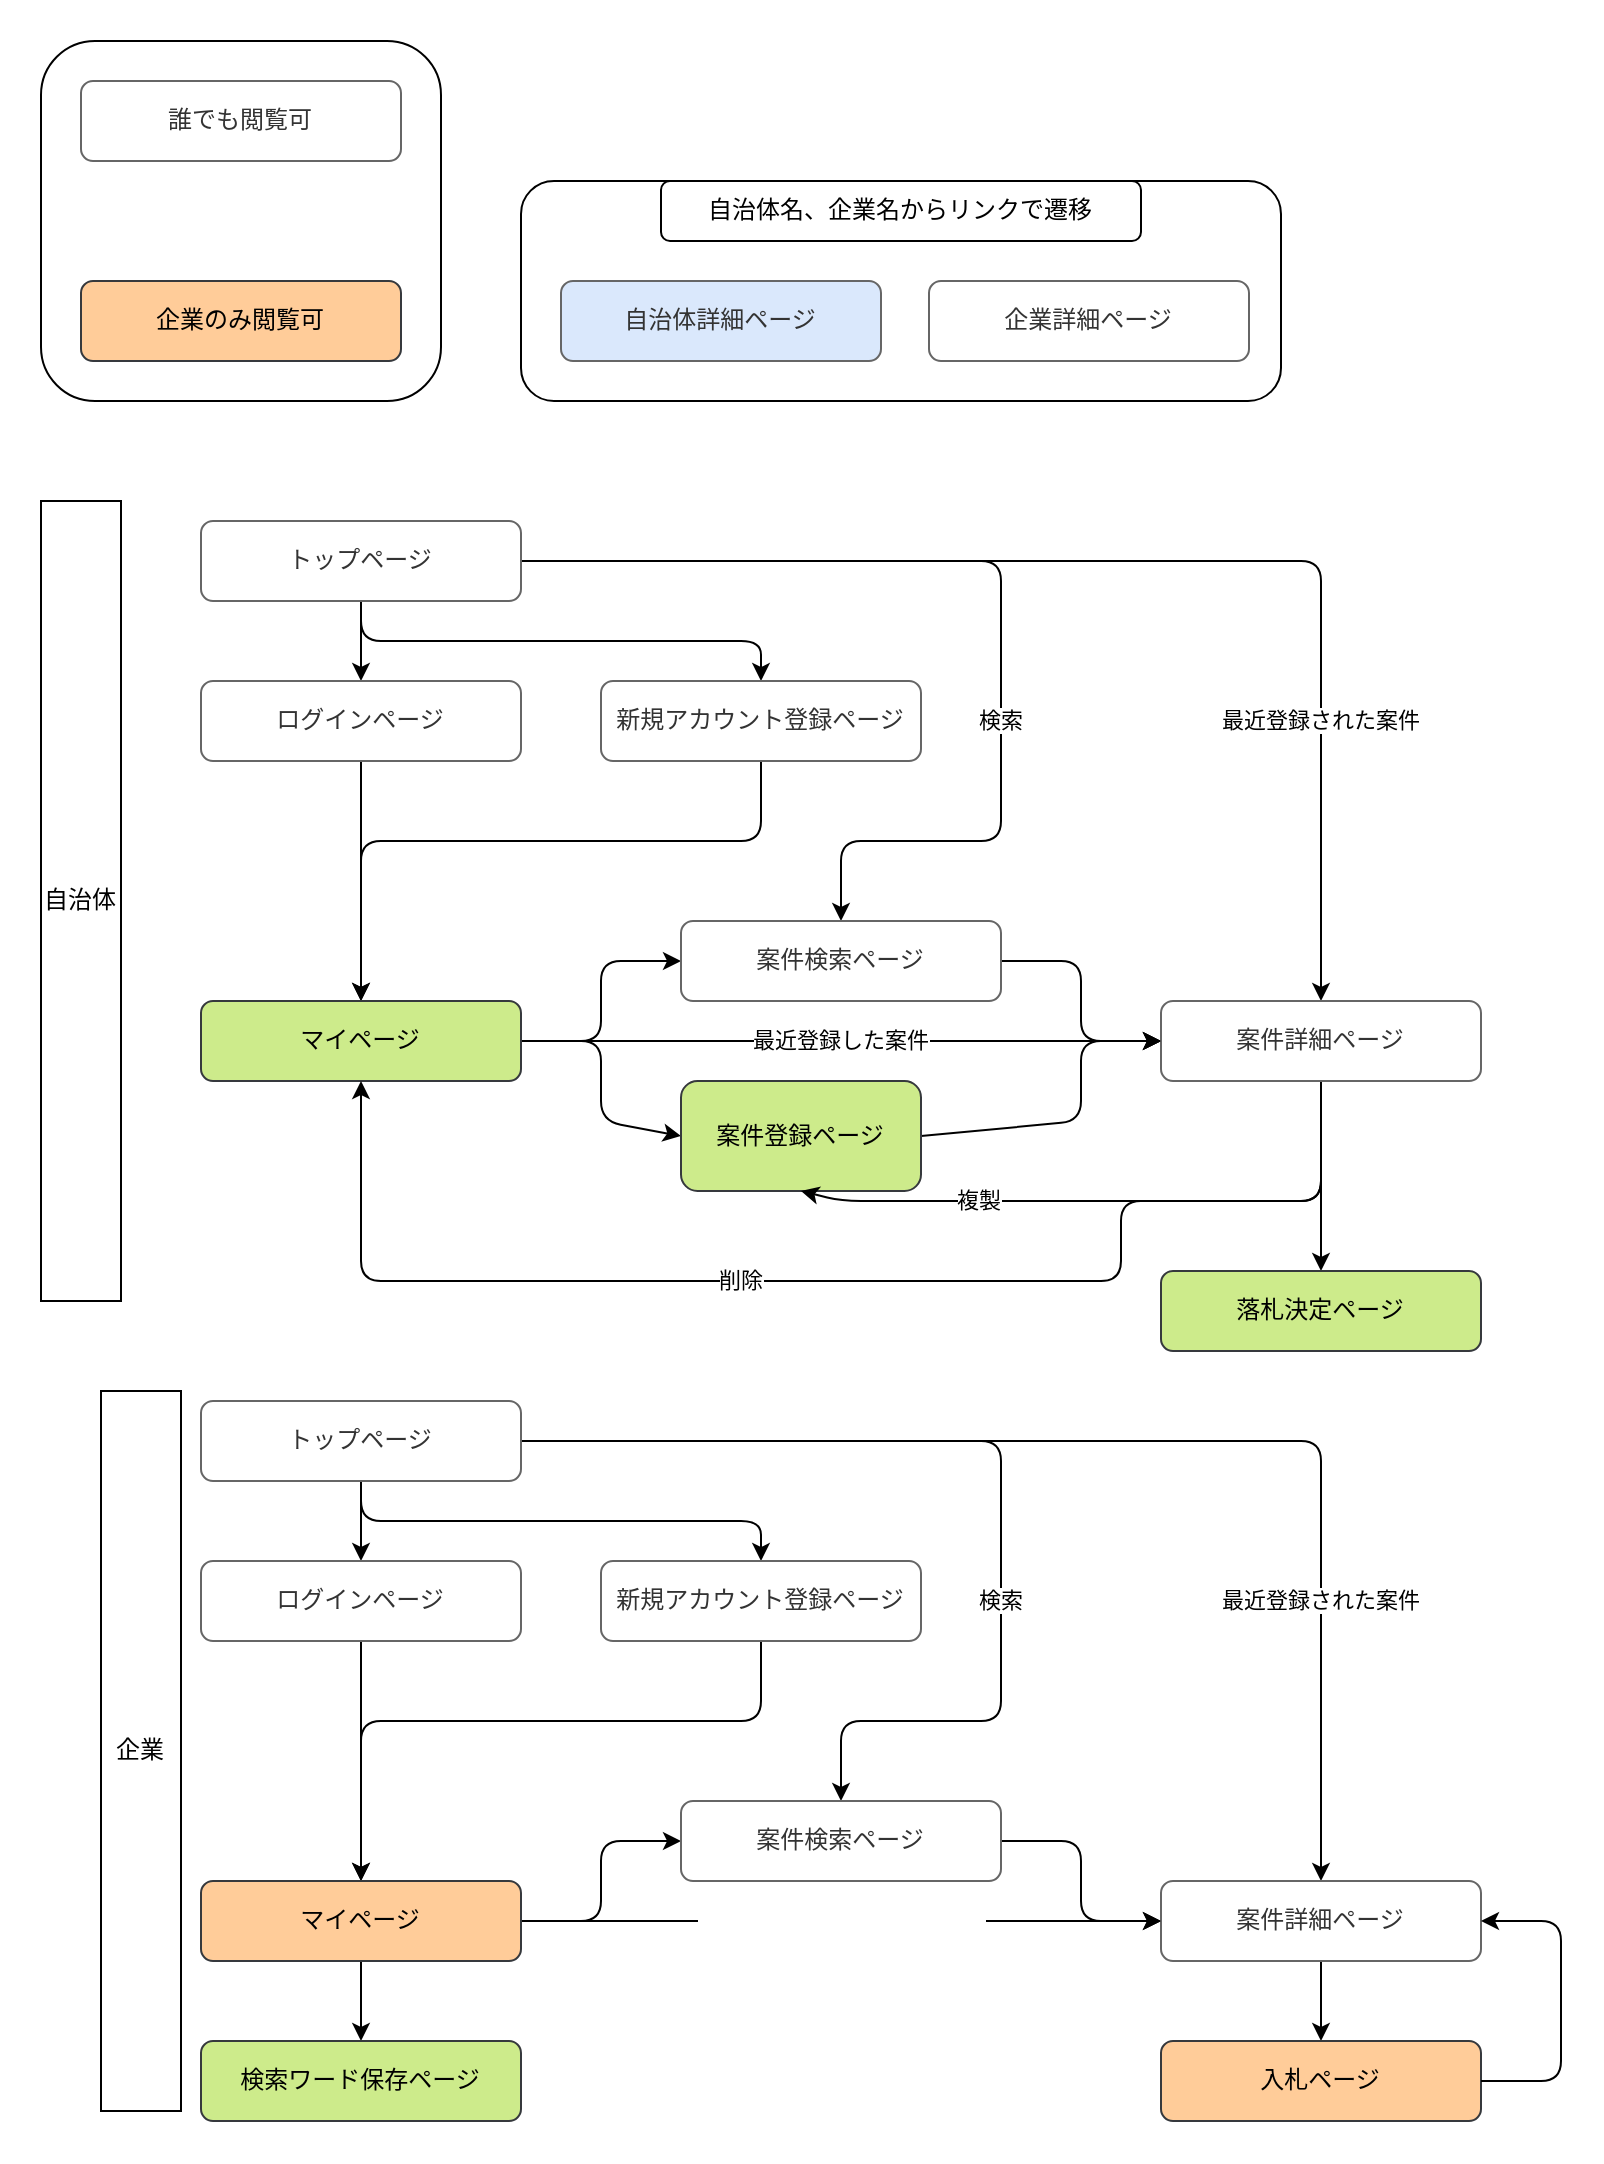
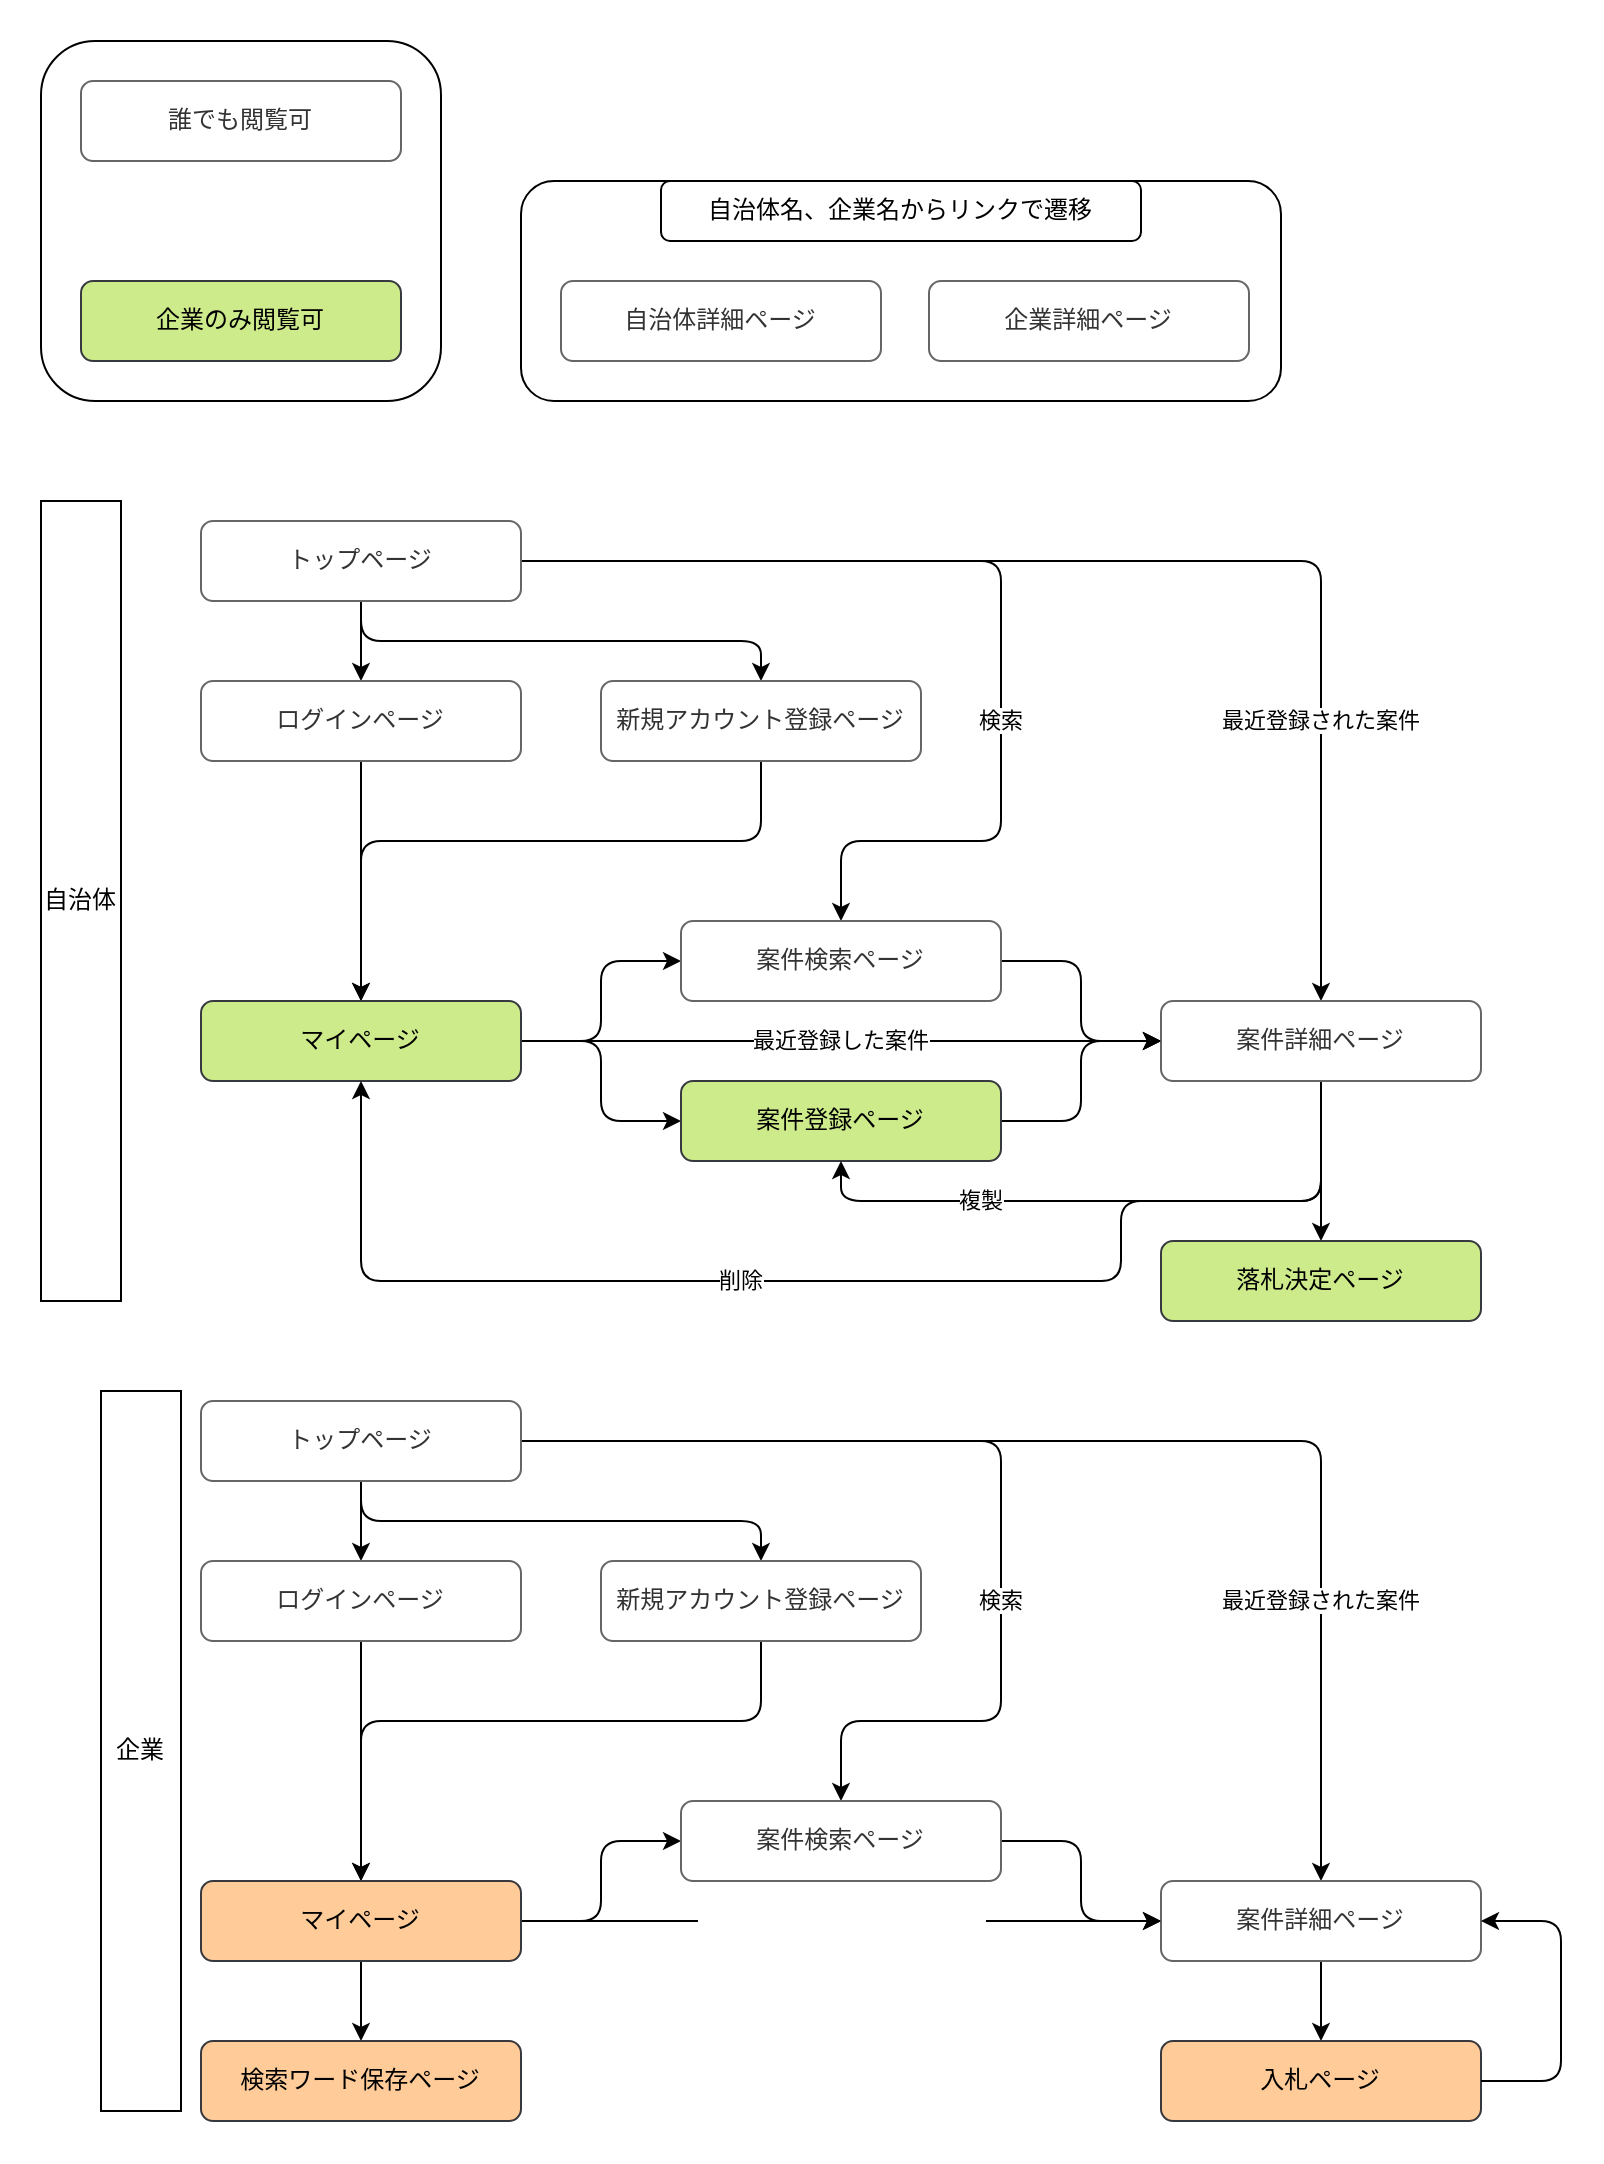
- <mxCell id="49" value="企業のみ閲覧可" style="rounded=1;whiteSpace=wrap;html=1;fillColor=#ffcc99;strokeColor=#36393d;fontColor=#000000;" parent="1" vertex="1"><mxGeometry x="40" y="140" width="160" height="40" as="geometry" /></mxCell>
+ <mxCell id="49" value="企業のみ閲覧可" style="rounded=1;whiteSpace=wrap;html=1;fillColor=#cdeb8b;strokeColor=#36393d;fontColor=#000000;" parent="1" vertex="1"><mxGeometry x="40" y="140" width="160" height="40" as="geometry" /></mxCell>
- <mxCell id="50" value="自治体詳細ページ" style="rounded=1;whiteSpace=wrap;html=1;fillColor=#dae8fc;fontColor=#333333;strokeColor=#666666;" parent="1" vertex="1"><mxGeometry x="280" y="140" width="160" height="40" as="geometry" /></mxCell>
+ <mxCell id="50" value="自治体詳細ページ" style="rounded=1;whiteSpace=wrap;html=1;fillColor=#FFFFFF;fontColor=#333333;strokeColor=#666666;" parent="1" vertex="1"><mxGeometry x="280" y="140" width="160" height="40" as="geometry" /></mxCell>
- <mxCell id="18" value="案件登録ページ" style="rounded=1;whiteSpace=wrap;html=1;fillColor=#cdeb8b;strokeColor=#36393d;fontColor=#000000;" parent="1" vertex="1"><mxGeometry x="340" y="540" width="120" height="55" as="geometry" /></mxCell>
+ <mxCell id="18" value="案件登録ページ" style="rounded=1;whiteSpace=wrap;html=1;fillColor=#cdeb8b;strokeColor=#36393d;fontColor=#000000;" parent="1" vertex="1"><mxGeometry x="340" y="540" width="160" height="40" as="geometry" /></mxCell>
- <mxCell id="25" value="落札決定ページ" style="rounded=1;whiteSpace=wrap;html=1;fillColor=#cdeb8b;strokeColor=#36393d;fontColor=#000000;" parent="1" vertex="1"><mxGeometry x="580" y="635" width="160" height="40" as="geometry" /></mxCell>
+ <mxCell id="25" value="落札決定ページ" style="rounded=1;whiteSpace=wrap;html=1;fillColor=#cdeb8b;strokeColor=#36393d;fontColor=#000000;" parent="1" vertex="1"><mxGeometry x="580" y="620" width="160" height="40" as="geometry" /></mxCell>
- <mxCell id="47" value="検索ワード保存ページ" style="rounded=1;whiteSpace=wrap;html=1;fillColor=#cdeb8b;strokeColor=#36393d;fontColor=#000000;" parent="1" vertex="1"><mxGeometry x="100" y="1020" width="160" height="40" as="geometry" /></mxCell>
+ <mxCell id="47" value="検索ワード保存ページ" style="rounded=1;whiteSpace=wrap;html=1;fillColor=#ffcc99;strokeColor=#36393d;fontColor=#000000;" parent="1" vertex="1"><mxGeometry x="100" y="1020" width="160" height="40" as="geometry" /></mxCell>
